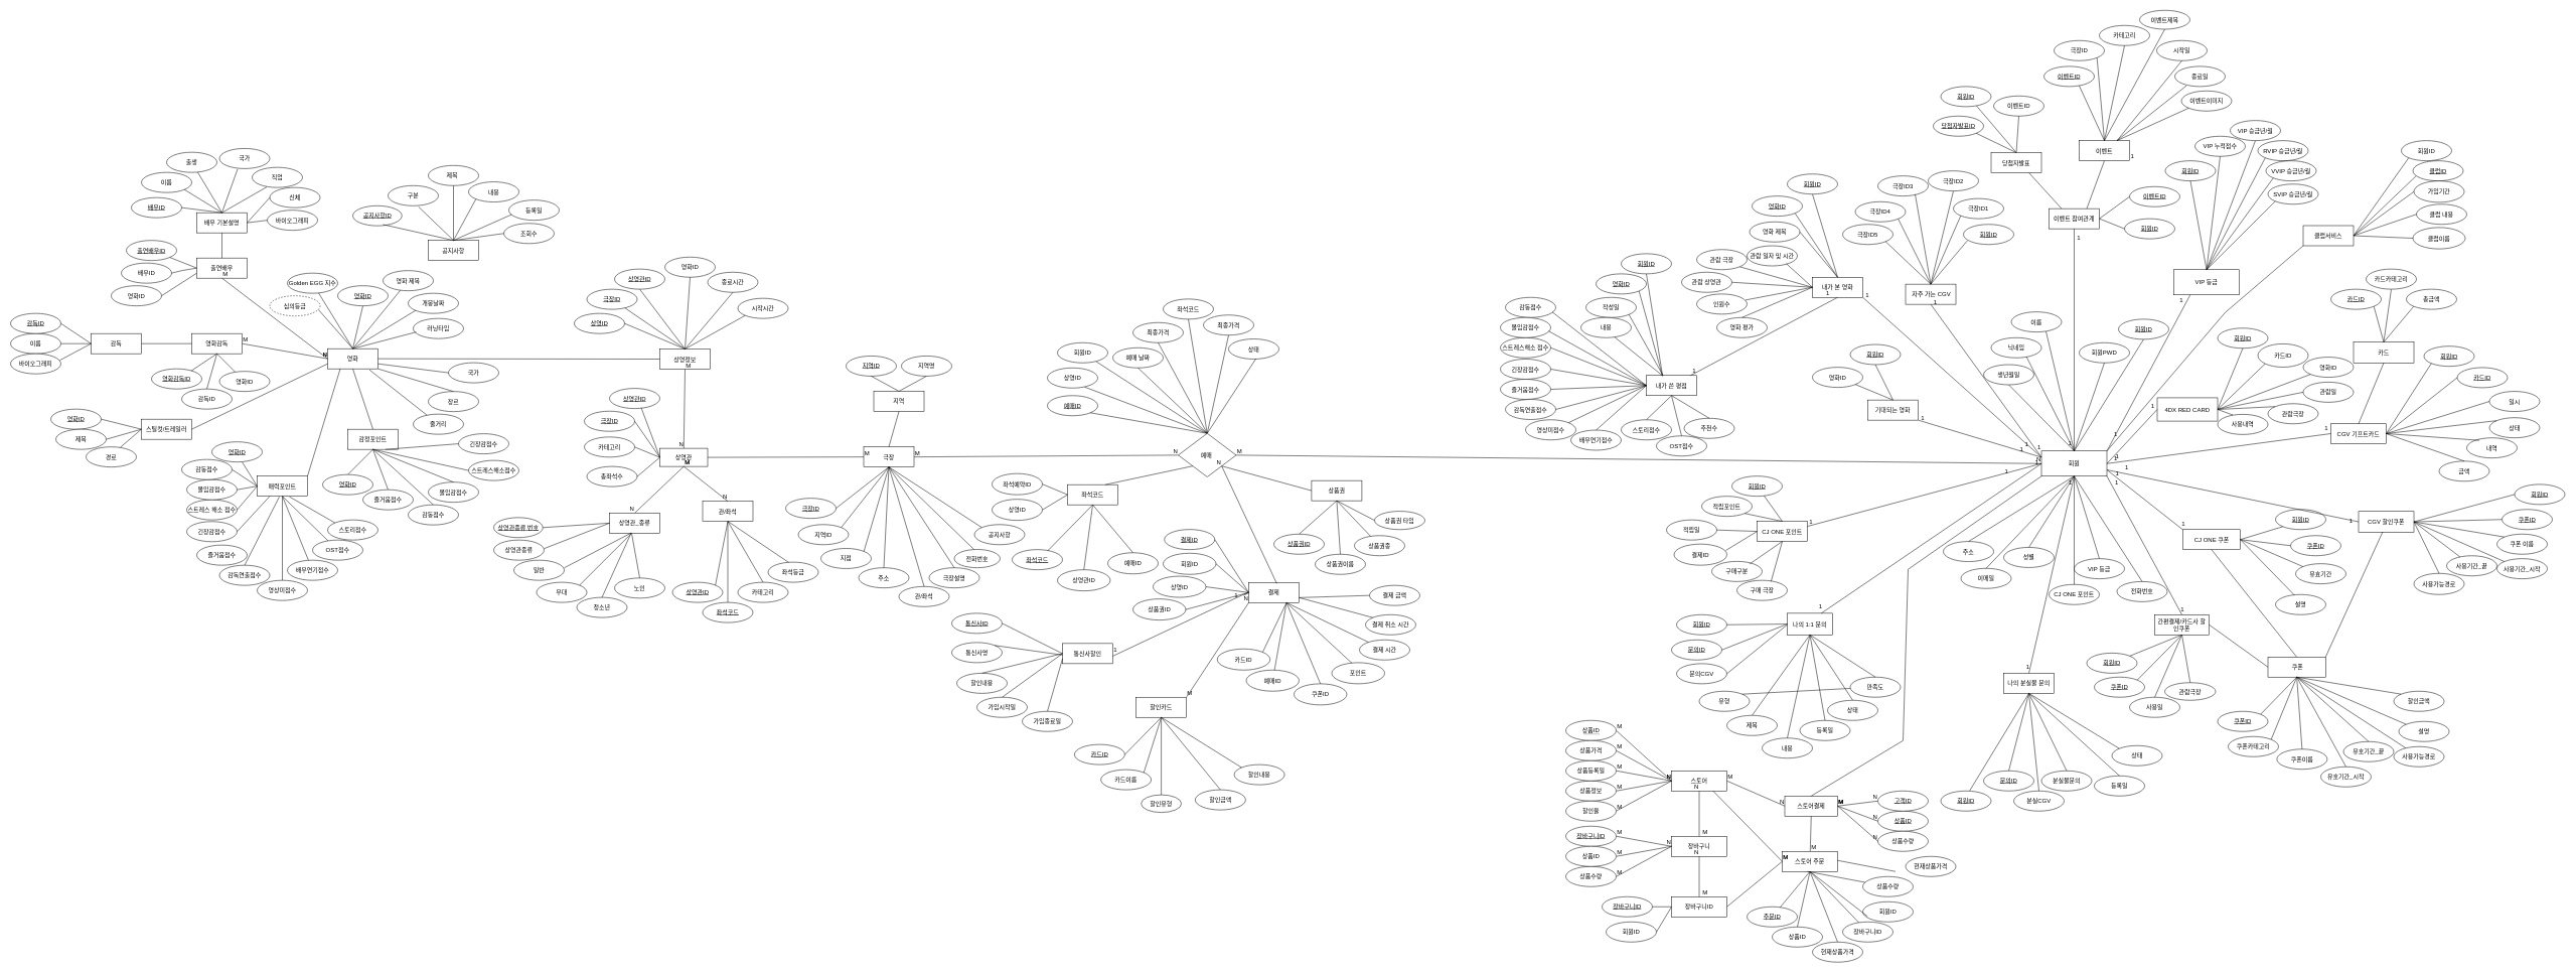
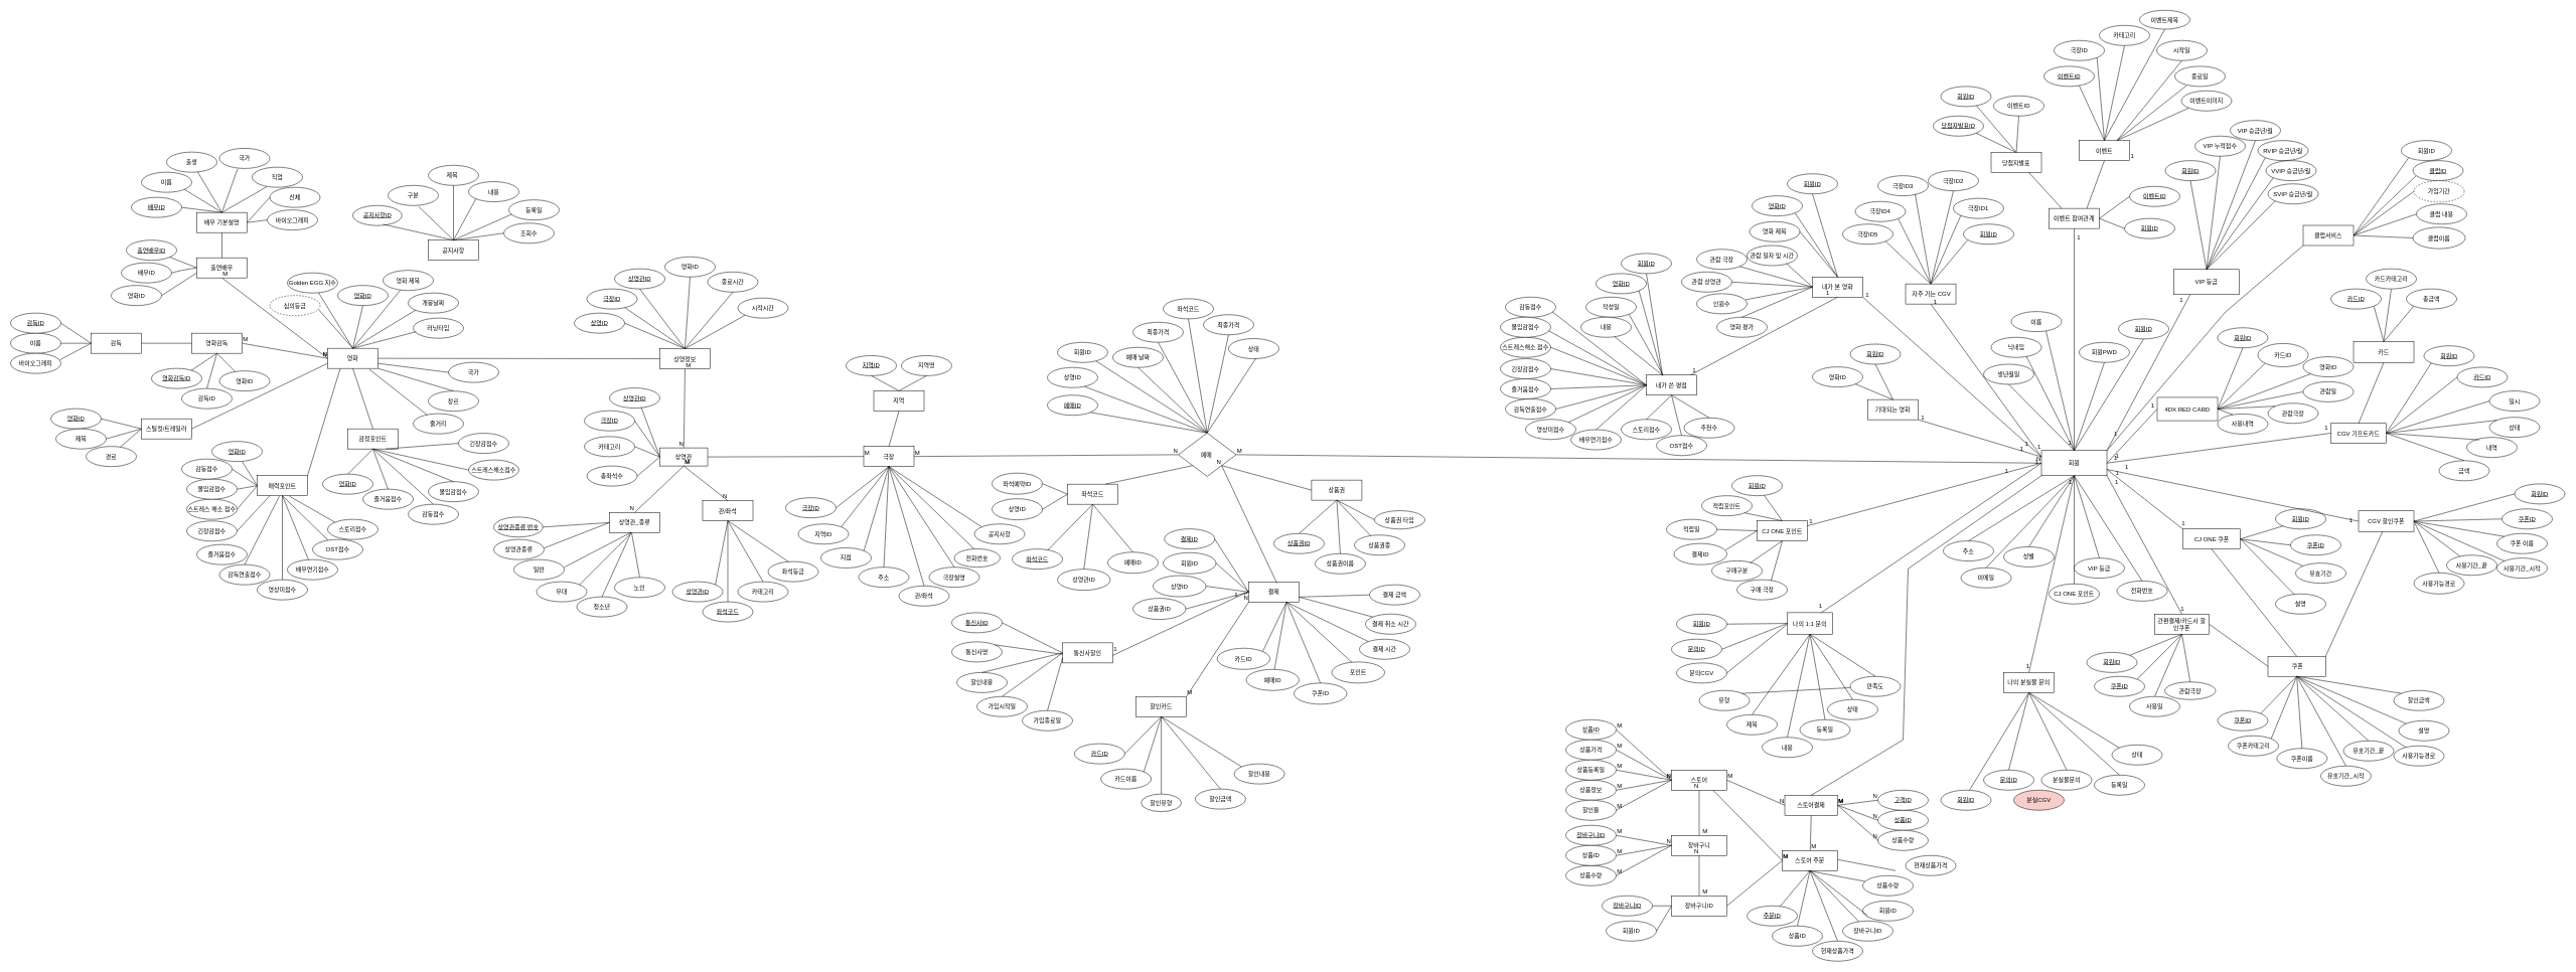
- <mxCell id="421" value="가입기간" style="ellipse;whiteSpace=wrap;html=1;align=center;" parent="1" vertex="1"><mxGeometry x="4795" y="358.75" width="100" height="42.5" as="geometry" /></mxCell>
+ <mxCell id="421" value="가입기간" style="ellipse;whiteSpace=wrap;html=1;align=center;dashed=1;" parent="1" vertex="1"><mxGeometry x="4795" y="358.75" width="100" height="42.5" as="geometry" /></mxCell>
- <mxCell id="108" value="" style="endArrow=none;html=1;rounded=0;exitX=0.5;exitY=0;exitDx=0;exitDy=0;entryX=0.5;entryY=1;entryDx=0;entryDy=0;" parent="1" source="103" target="101" edge="1"><mxGeometry relative="1" as="geometry"><mxPoint x="3715" y="1580" as="sourcePoint" /><mxPoint x="3875" y="1580" as="targetPoint" /></mxGeometry></mxCell>
- <mxCell id="103" value="분실CGV" style="ellipse;whiteSpace=wrap;html=1;align=center;" parent="1" vertex="1"><mxGeometry x="4000" y="1570" width="100" height="40" as="geometry" /></mxCell>
+ <mxCell id="103" value="분실CGV" style="ellipse;whiteSpace=wrap;html=1;align=center;fillColor=#f8cecc;" parent="1" vertex="1"><mxGeometry x="4000" y="1570" width="100" height="40" as="geometry" /></mxCell>
